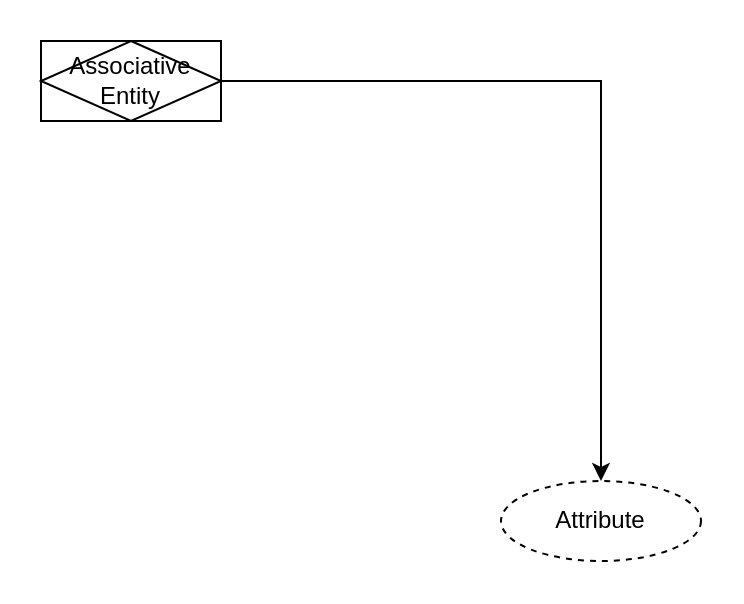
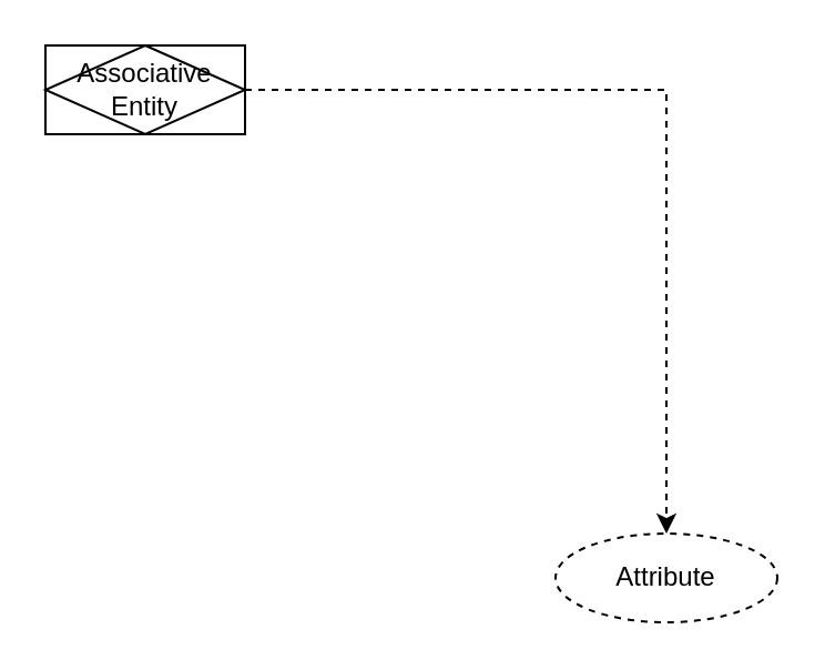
- <mxCell id="3" style="edgeStyle=orthogonalEdgeStyle;rounded=0;orthogonalLoop=1;jettySize=auto;html=1;entryX=0.5;entryY=0;entryDx=0;entryDy=0;" edge="1" parent="1" source="4" target="2"><mxGeometry relative="1" as="geometry" /></mxCell>
+ <mxCell id="3" style="edgeStyle=orthogonalEdgeStyle;rounded=0;orthogonalLoop=1;jettySize=auto;html=1;entryX=0.5;entryY=0;entryDx=0;entryDy=0;dashed=1;" edge="1" parent="1" source="4" target="2"><mxGeometry relative="1" as="geometry" /></mxCell>
